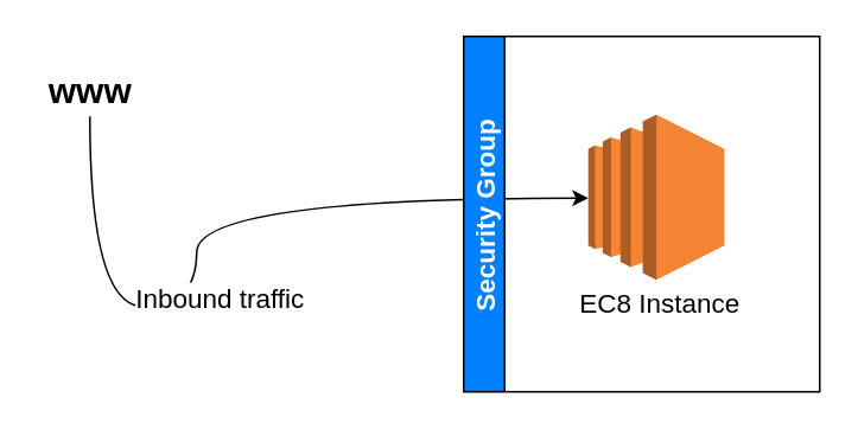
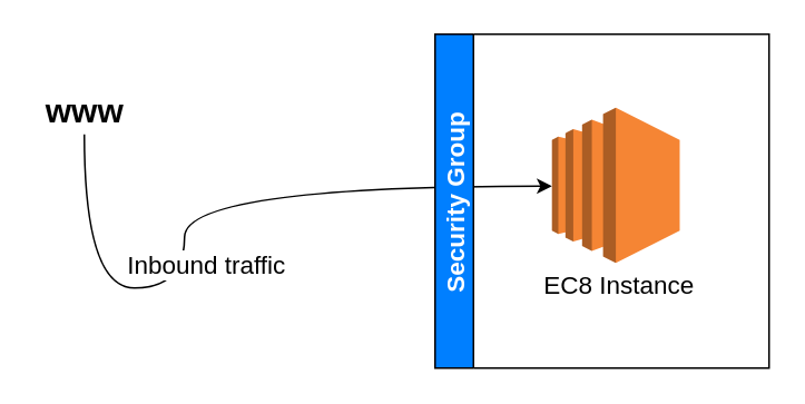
- <mxCell id="4" value="&lt;b style=&quot;font-size: 20px;&quot;&gt;&lt;font style=&quot;font-size: 20px;&quot;&gt;www&lt;/font&gt;&lt;/b&gt;" style="text;html=1;align=center;verticalAlign=middle;resizable=0;points=[];autosize=1;strokeColor=none;fillColor=none;fontSize=20;fontFamily=Helvetica;" parent="1" vertex="1"><mxGeometry x="20" y="35" width="60" height="30" as="geometry" /></mxCell>
+ <mxCell id="4" value="&lt;b style=&quot;font-size: 20px;&quot;&gt;&lt;font style=&quot;font-size: 20px;&quot;&gt;www&lt;/font&gt;&lt;/b&gt;" style="text;html=1;align=center;verticalAlign=middle;resizable=0;points=[];autosize=1;strokeColor=none;fillColor=none;fontSize=20;fontFamily=Helvetica;" parent="1" vertex="1"><mxGeometry x="20" y="50" width="60" height="30" as="geometry" /></mxCell>
